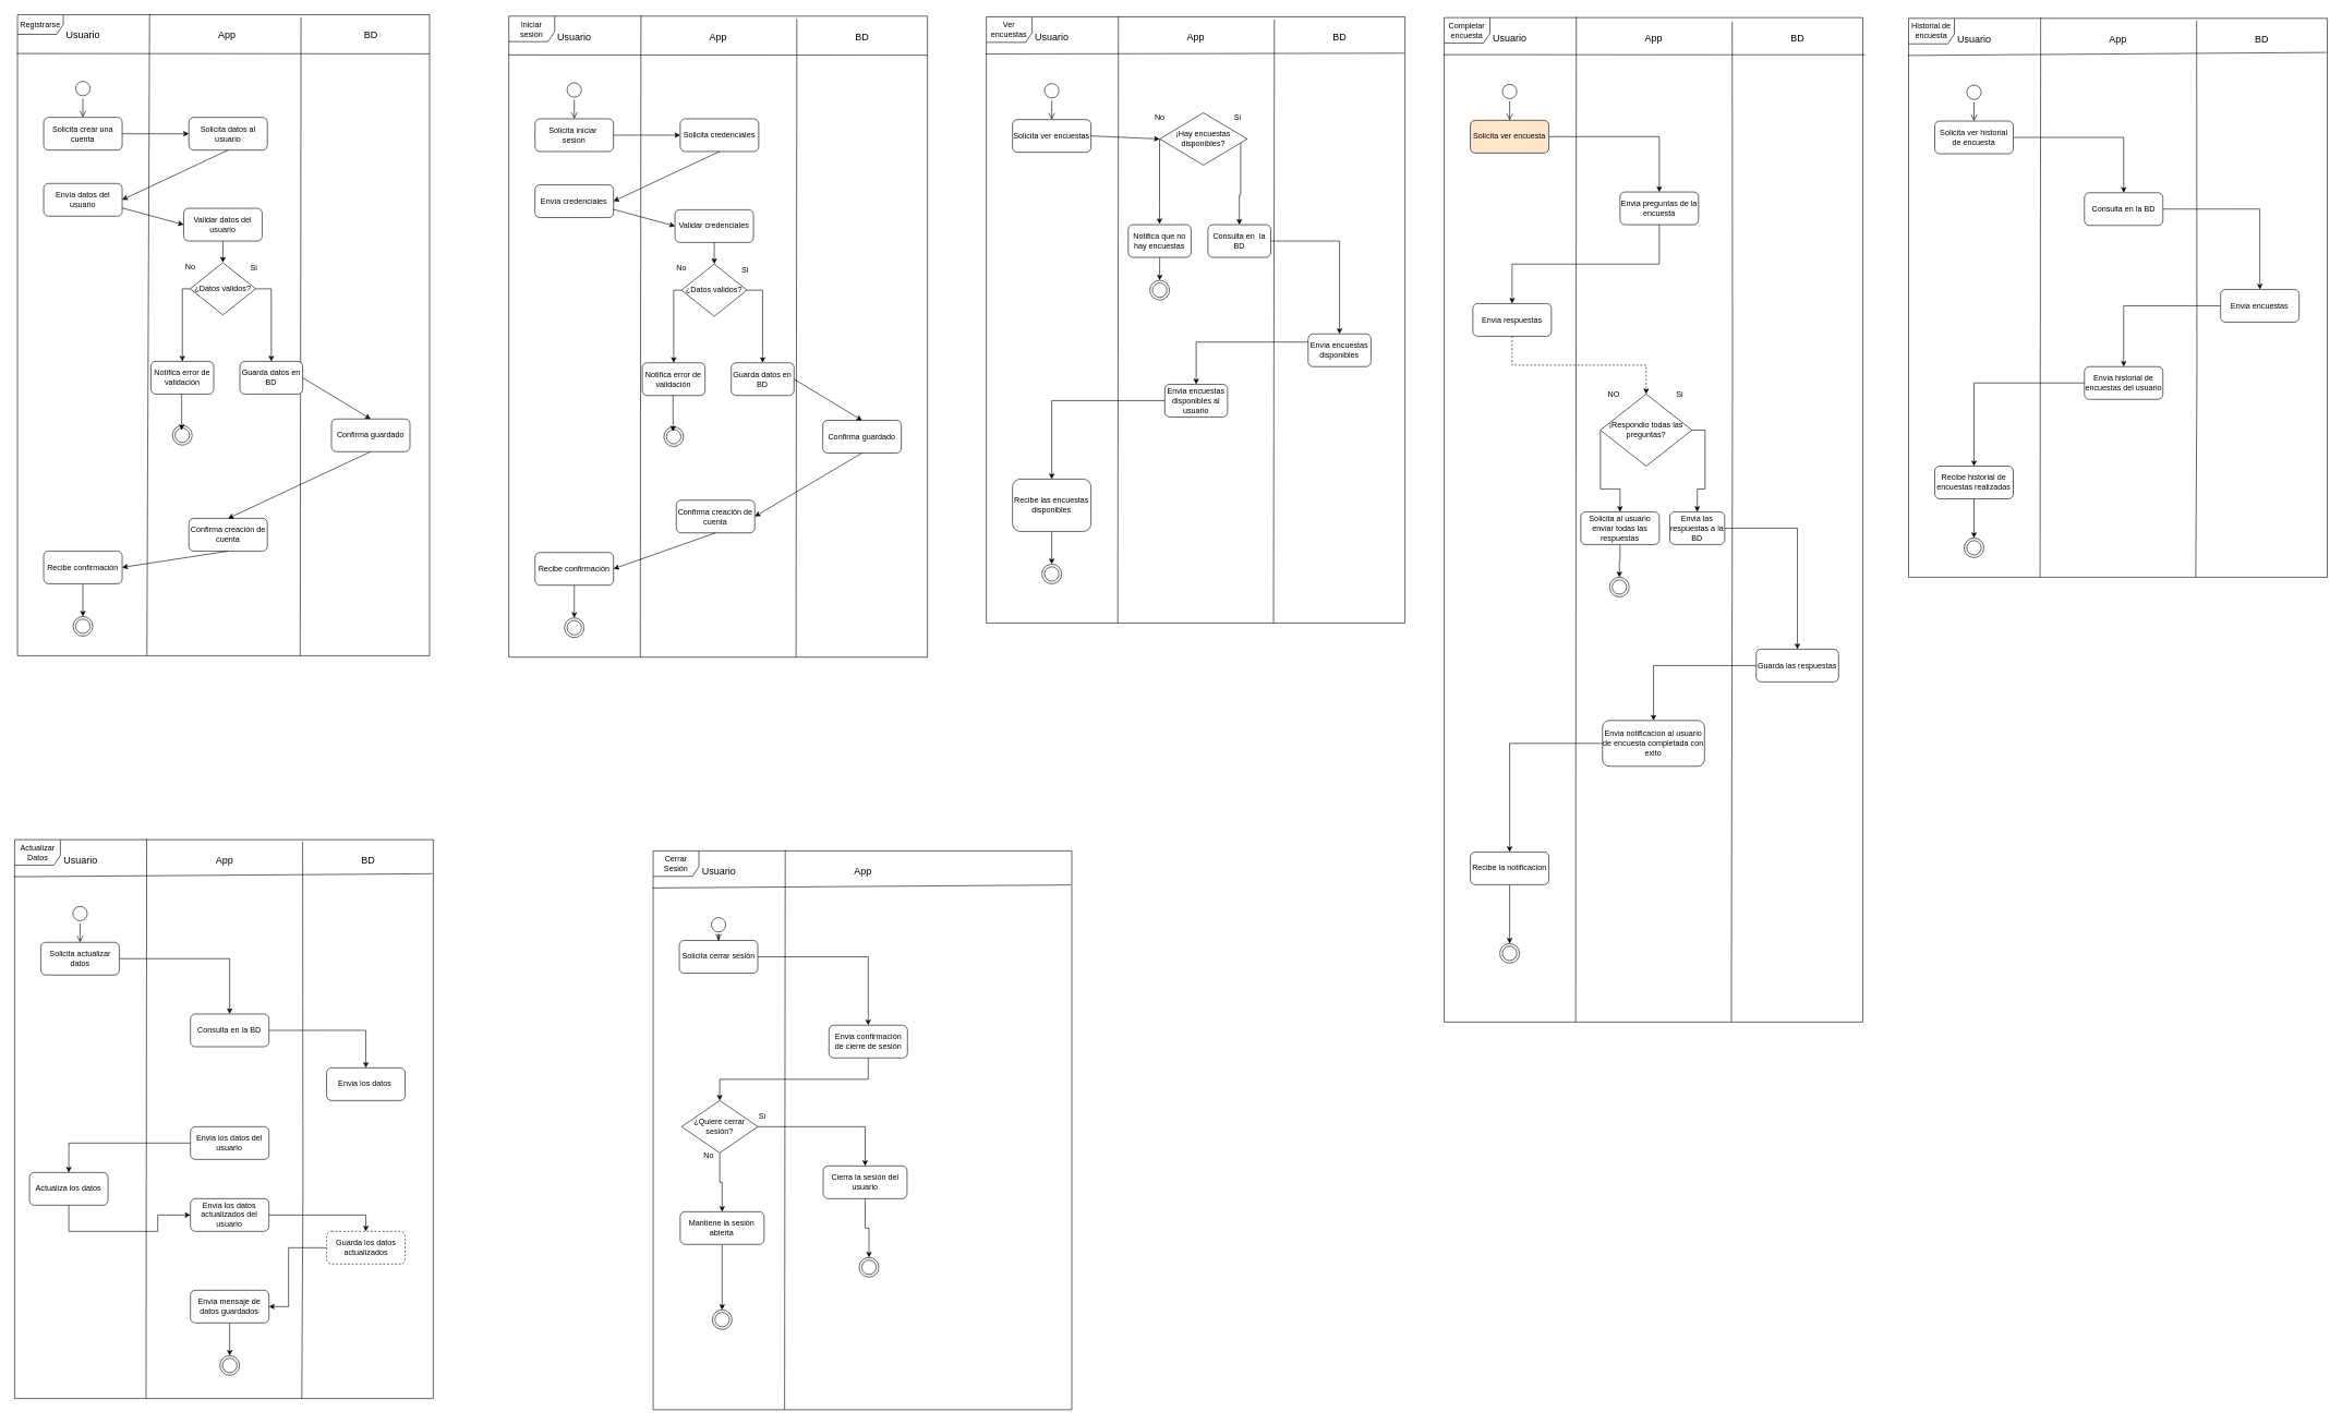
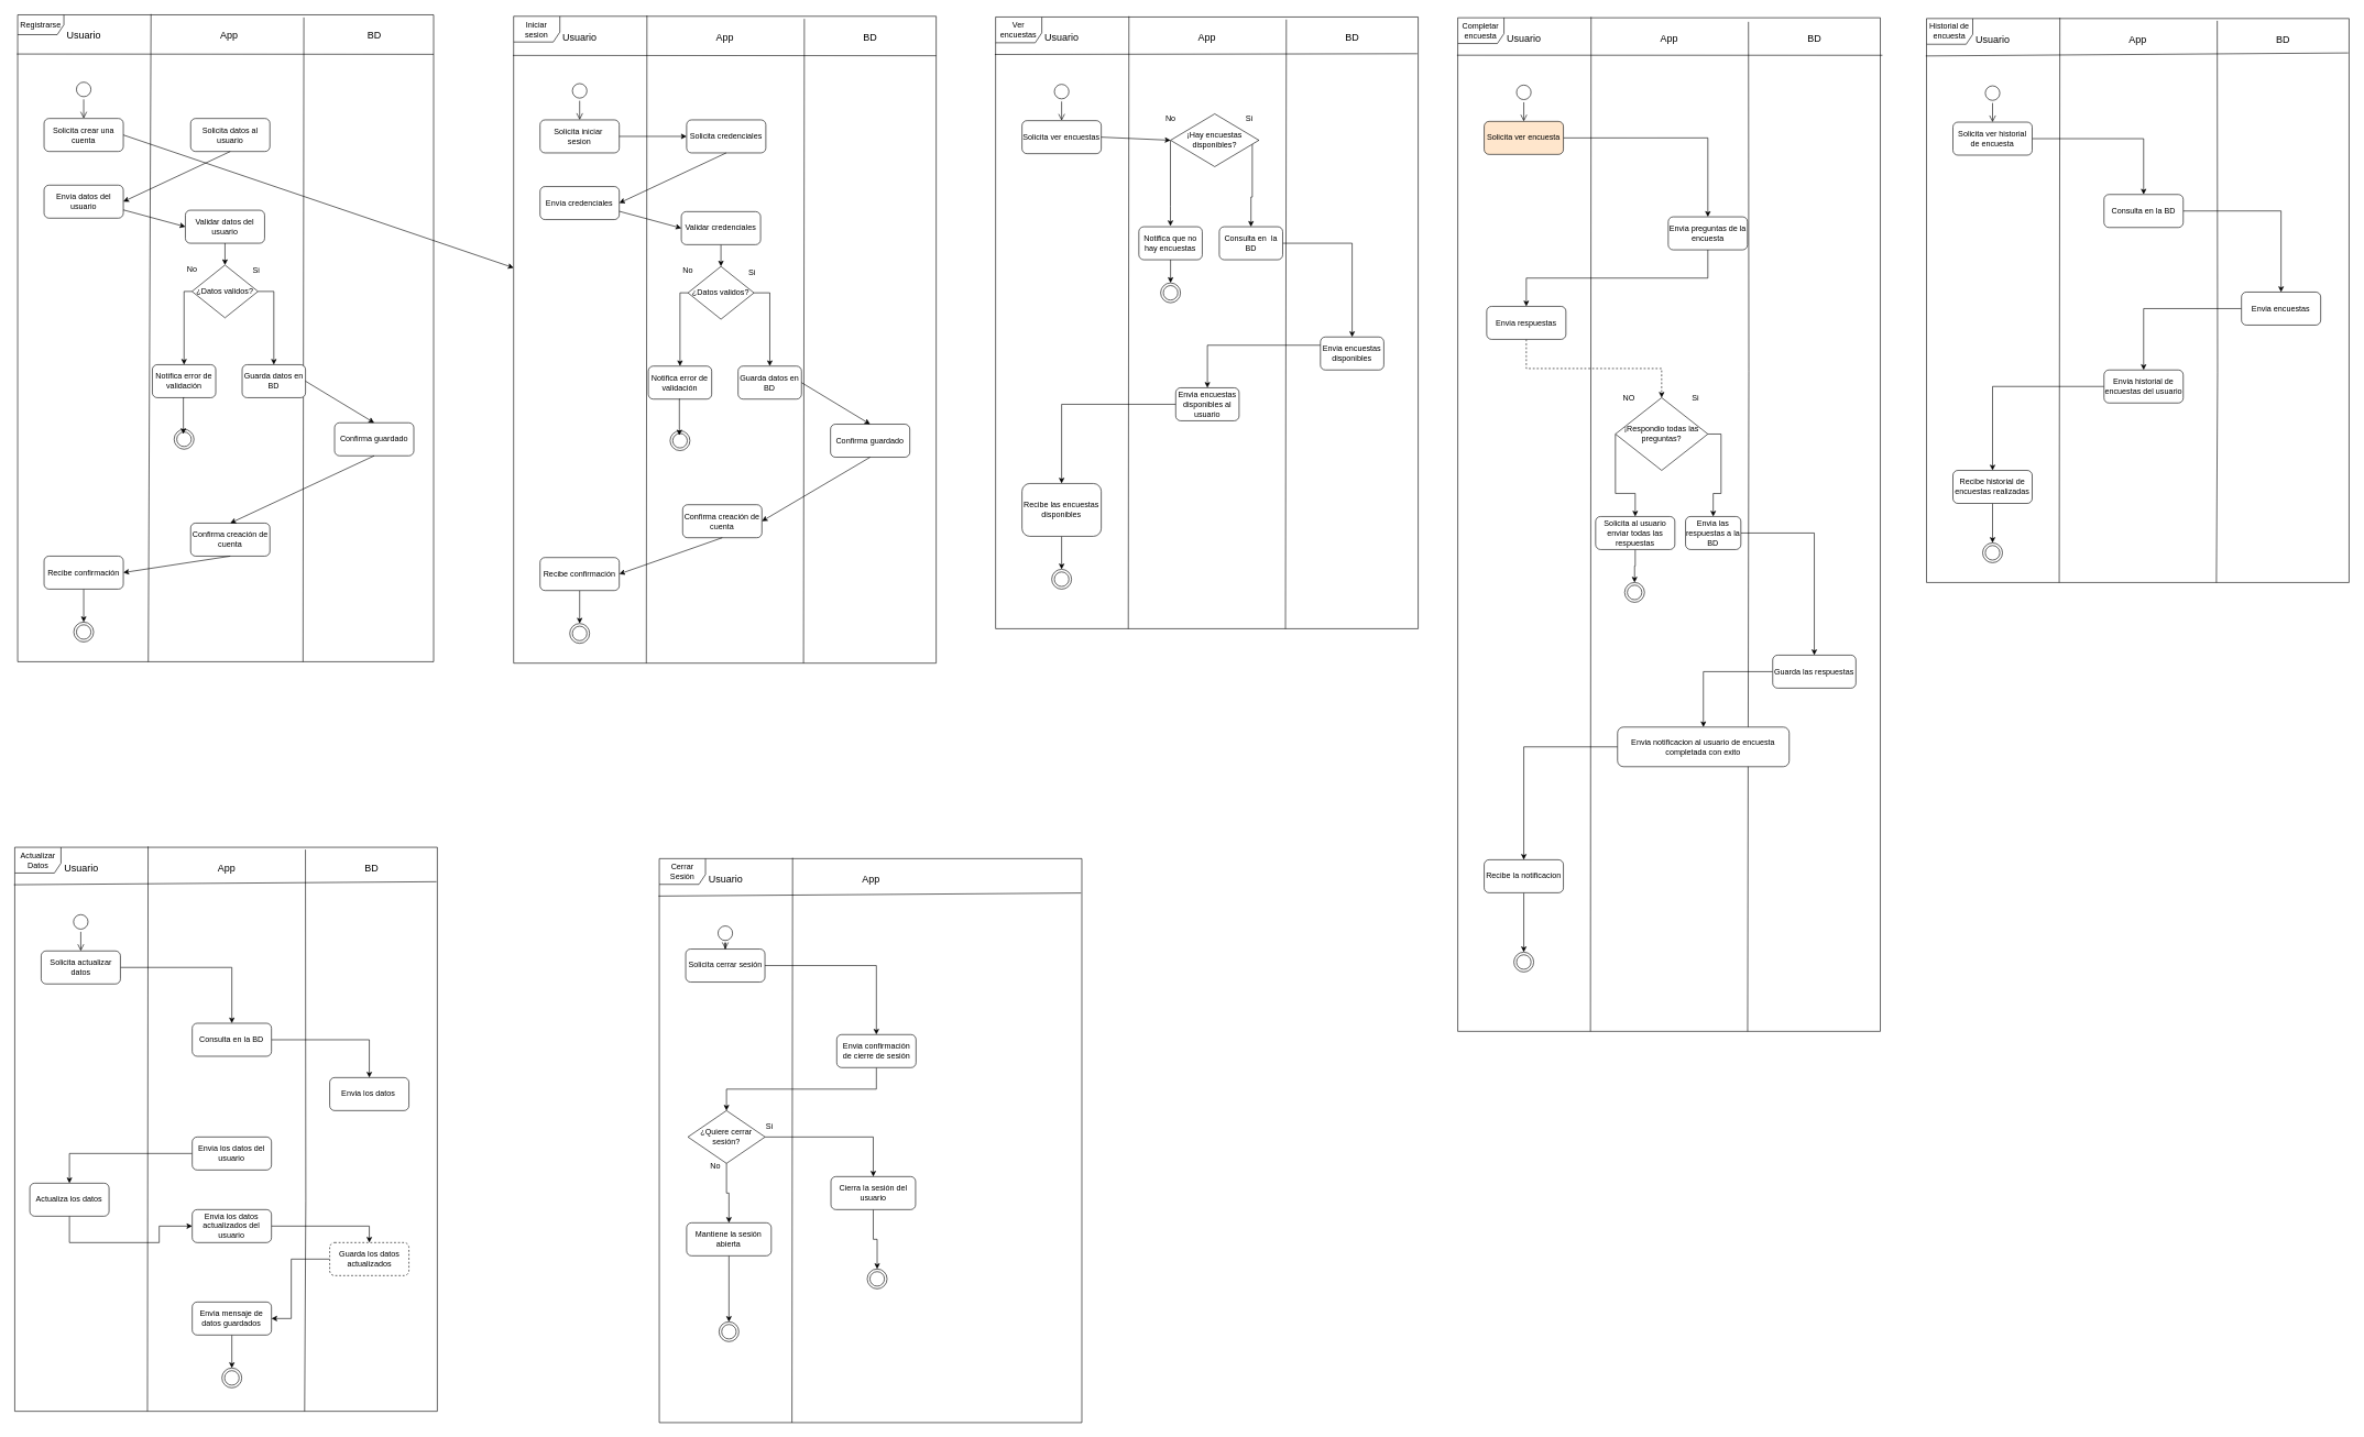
- <mxCell id="15" value="" style="endArrow=classic;html=1;rounded=0;exitX=1;exitY=0.5;exitDx=0;exitDy=0;entryX=0;entryY=0.5;entryDx=0;entryDy=0;" parent="1" source="12" target="13" edge="1"><mxGeometry width="50" height="50" relative="1" as="geometry"><mxPoint x="236" y="300" as="sourcePoint" /><mxPoint x="286" y="250" as="targetPoint" /></mxGeometry></mxCell>
+ <mxCell id="15" value="" style="endArrow=classic;html=1;rounded=0;exitX=1;exitY=0.5;exitDx=0;exitDy=0;" parent="1" source="12" target="36" edge="1"><mxGeometry width="50" height="50" relative="1" as="geometry"><mxPoint x="236" y="300" as="sourcePoint" /><mxPoint x="286" y="250" as="targetPoint" /></mxGeometry></mxCell>
- <mxCell id="113" value="Envia preguntas de la encuesta" style="rounded=1;whiteSpace=wrap;html=1;" parent="1" vertex="1"><mxGeometry x="2476" y="293" width="120" height="50" as="geometry" /></mxCell>
+ <mxCell id="113" value="Envia preguntas de la encuesta" style="rounded=1;whiteSpace=wrap;html=1;" parent="1" vertex="1"><mxGeometry x="2526" y="328" width="120" height="50" as="geometry" /></mxCell>
- <mxCell id="129" value="Envia notificacion al usuario de encuesta completada con exito" style="rounded=1;whiteSpace=wrap;html=1;" parent="1" vertex="1"><mxGeometry x="2449.2" y="1101" width="156" height="70" as="geometry" /></mxCell>
+ <mxCell id="129" value="Envia notificacion al usuario de encuesta completada con exito" style="rounded=1;whiteSpace=wrap;html=1;" parent="1" vertex="1"><mxGeometry x="2449.2" y="1101" width="260" height="60" as="geometry" /></mxCell>
